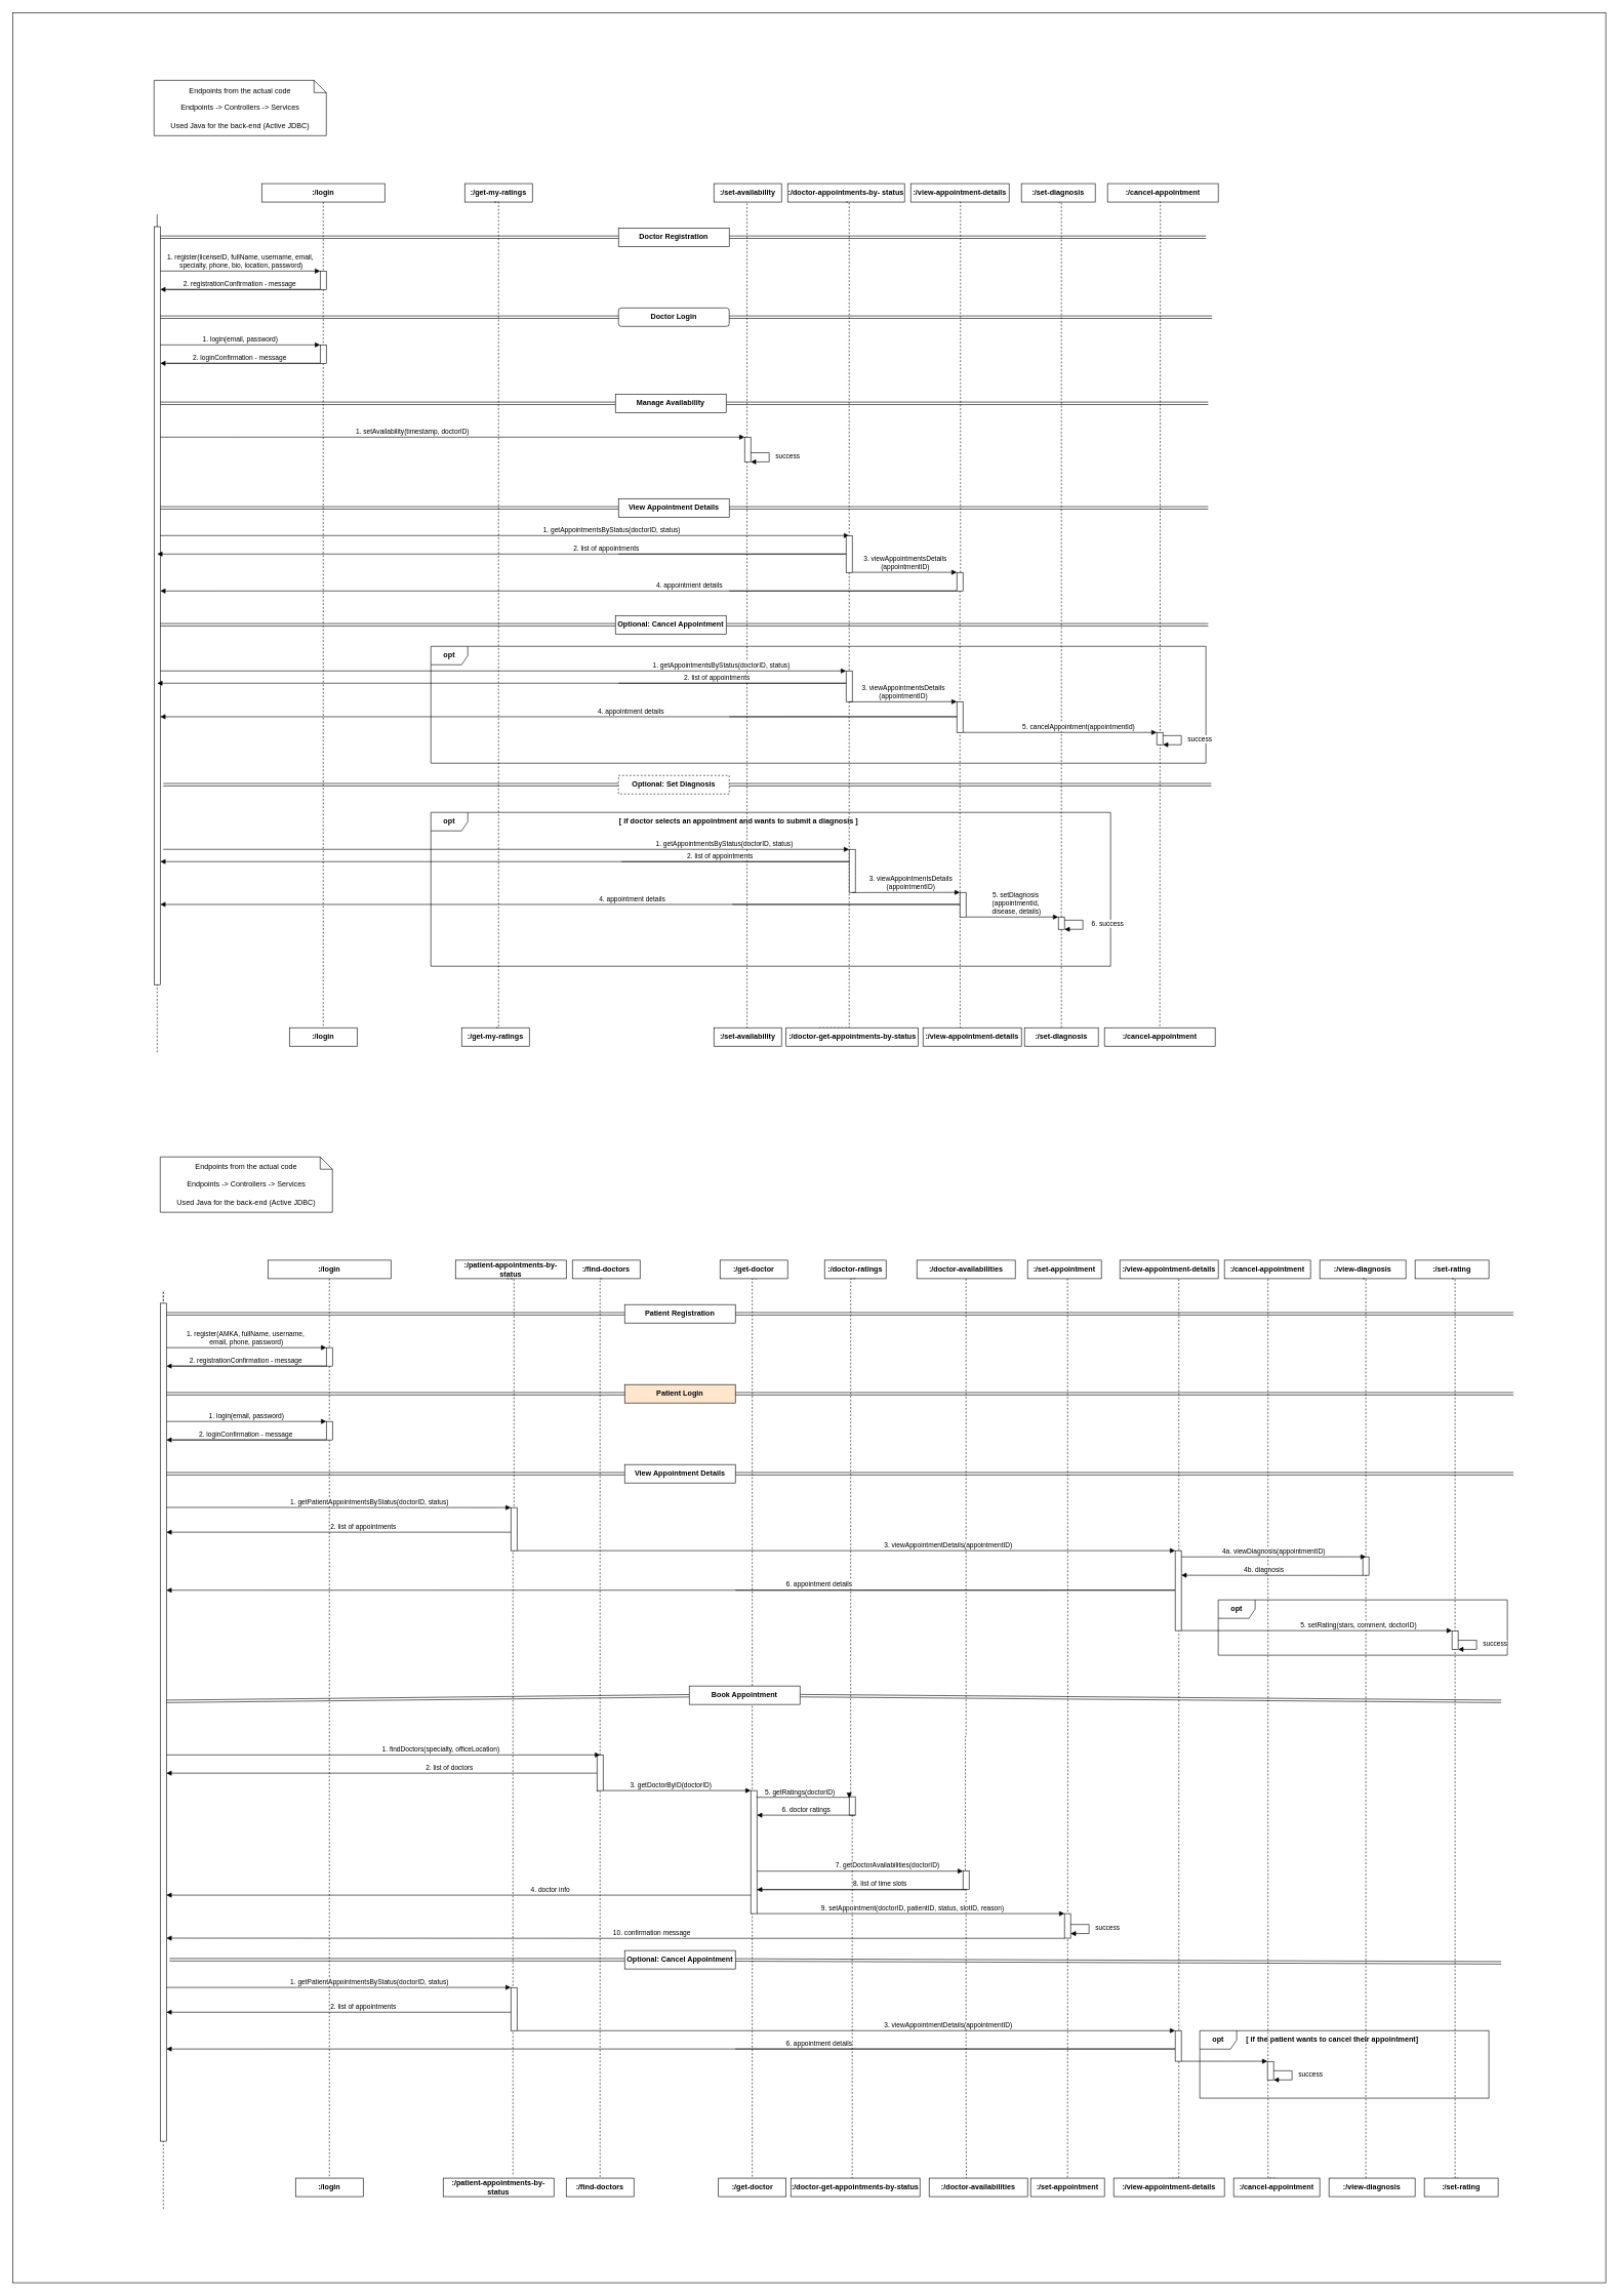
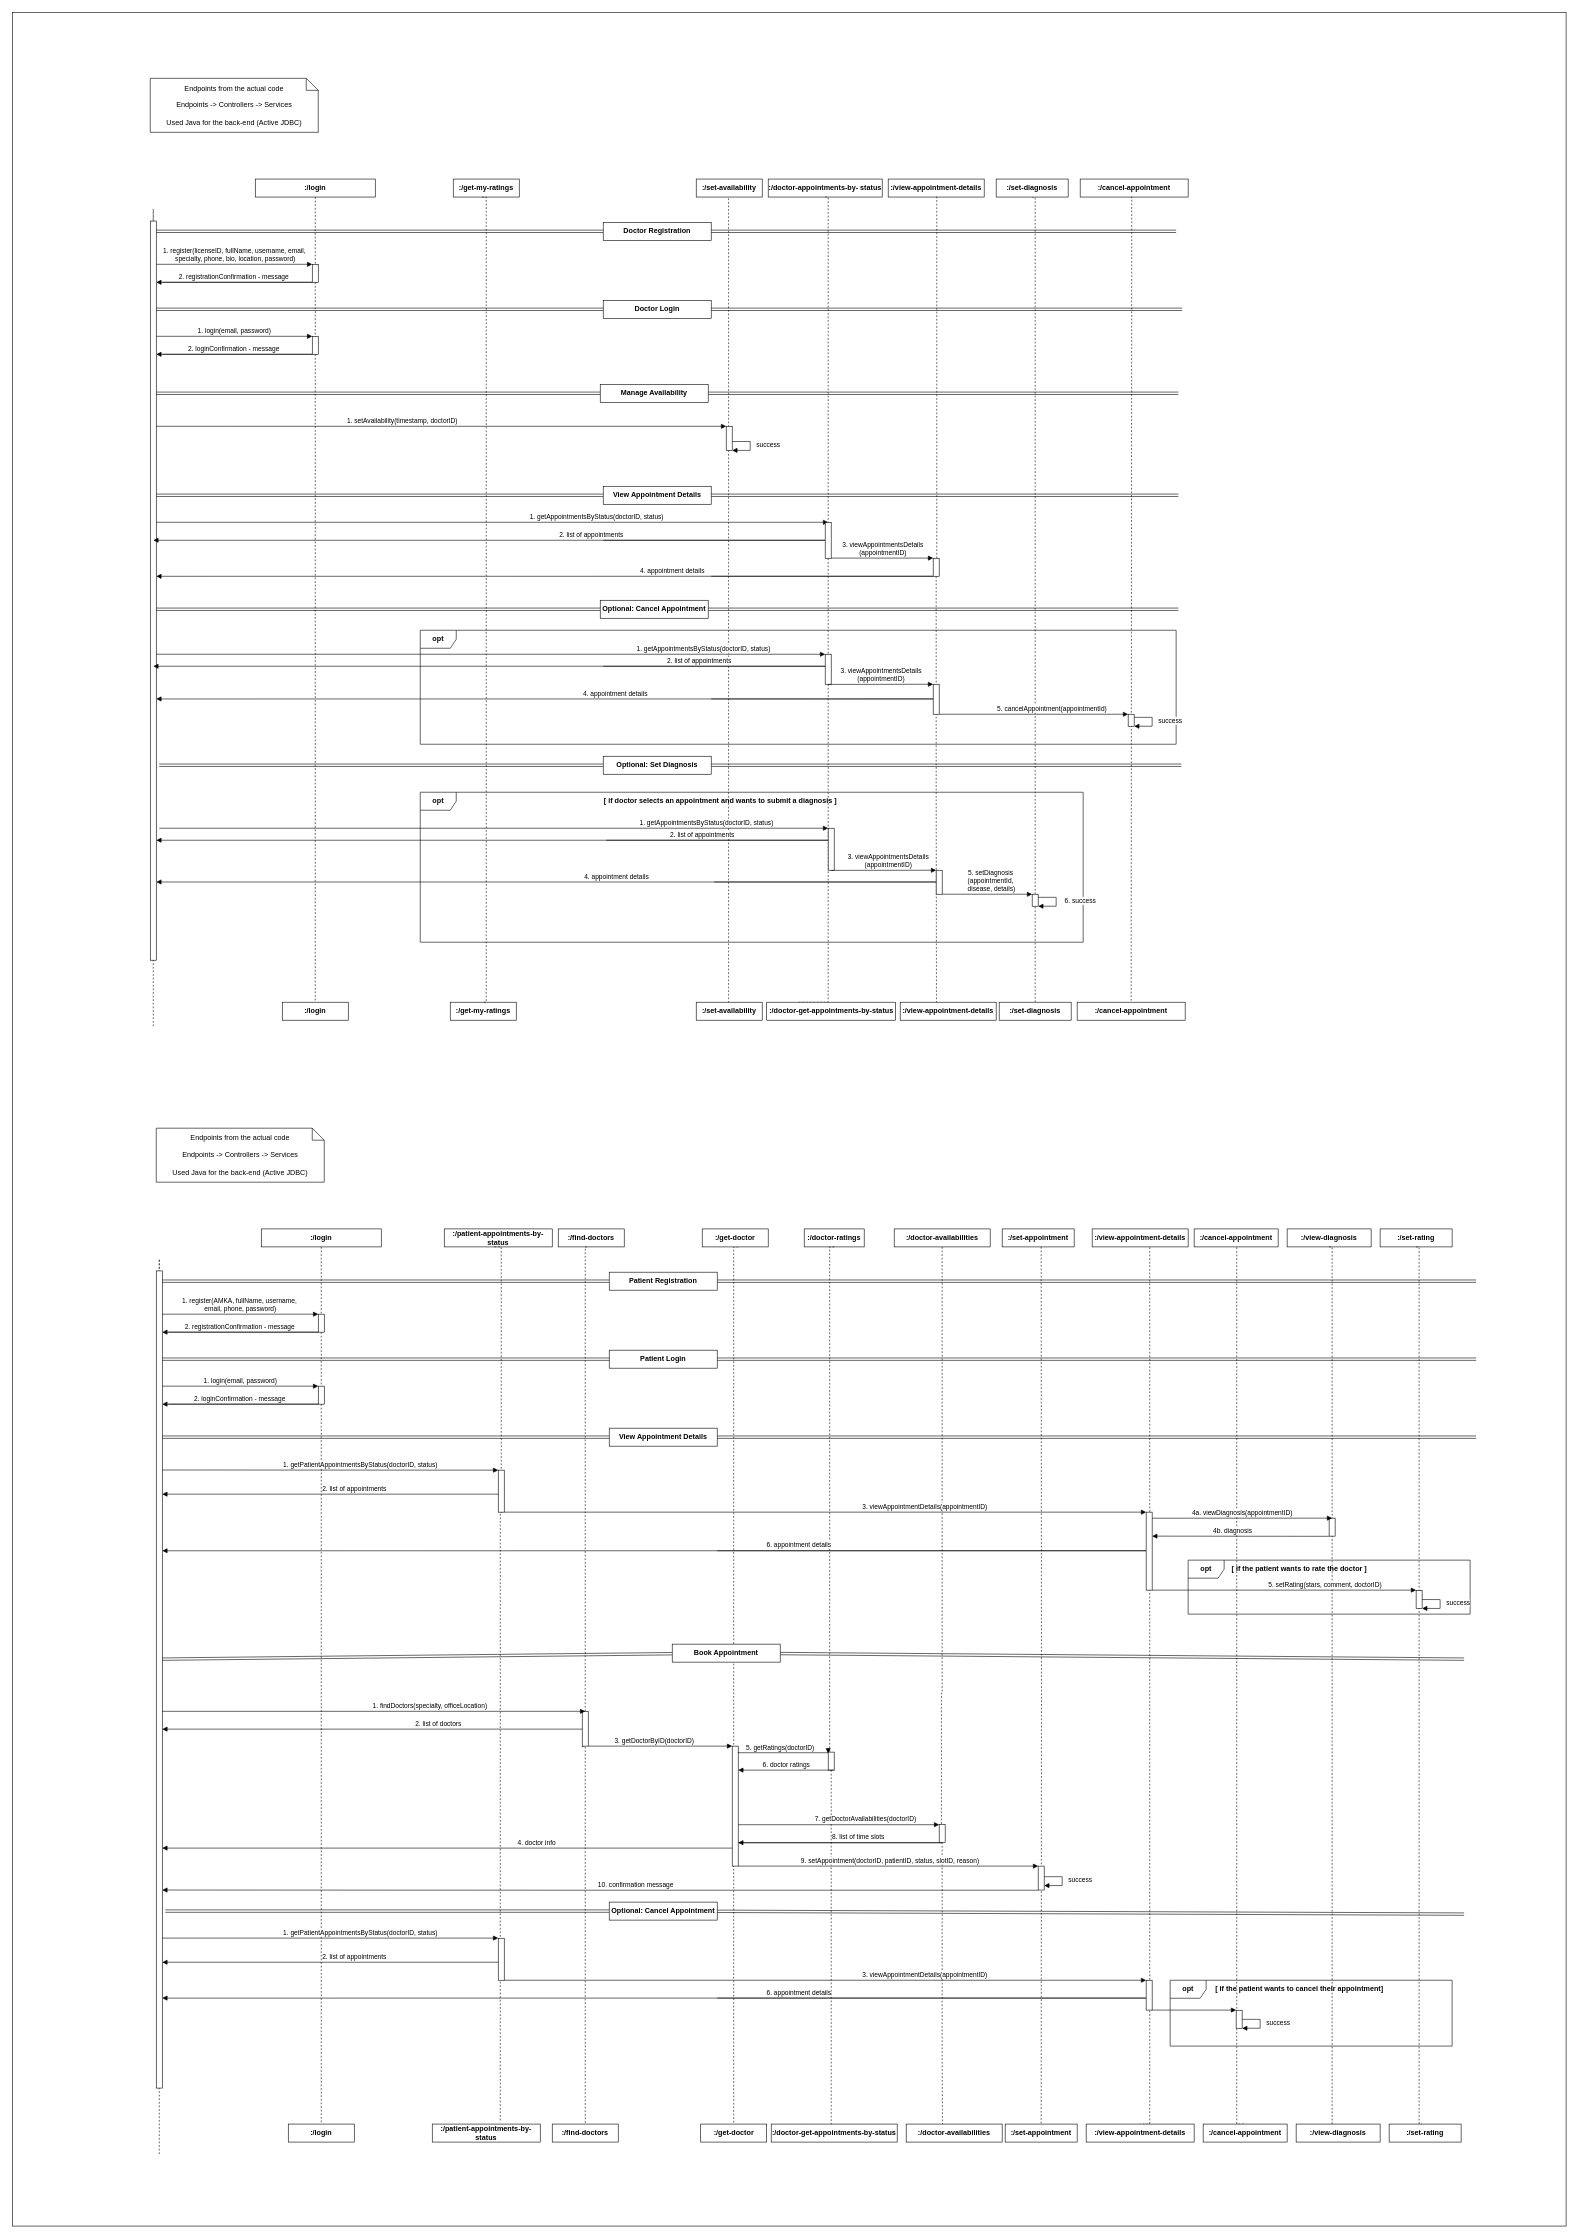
- <mxCell id="27" value="Doctor Login" style="html=1;whiteSpace=wrap;fontStyle=1;rounded=1;" vertex="1" parent="1"><mxGeometry x="1005" y="500" width="180" height="30" as="geometry" /></mxCell>
+ <mxCell id="27" value="Doctor Login" style="html=1;whiteSpace=wrap;fontStyle=1" vertex="1" parent="1"><mxGeometry x="1005" y="500" width="180" height="30" as="geometry" /></mxCell>
- <mxCell id="44" value="Optional: Set Diagnosis" style="html=1;whiteSpace=wrap;fontStyle=1;dashed=1;" vertex="1" parent="1"><mxGeometry x="1005" y="1260" width="180" height="30" as="geometry" /></mxCell>
+ <mxCell id="44" value="Optional: Set Diagnosis" style="html=1;whiteSpace=wrap;fontStyle=1" vertex="1" parent="1"><mxGeometry x="1005" y="1260" width="180" height="30" as="geometry" /></mxCell>
- <mxCell id="102" value="Patient Login" style="html=1;whiteSpace=wrap;fontStyle=1;fillColor=#ffe6cc;" vertex="1" parent="1"><mxGeometry x="1015" y="2250" width="180" height="30" as="geometry" /></mxCell>
+ <mxCell id="102" value="Patient Login" style="html=1;whiteSpace=wrap;fontStyle=1" vertex="1" parent="1"><mxGeometry x="1015" y="2250" width="180" height="30" as="geometry" /></mxCell>
+ <mxCell id="178" value="&lt;b&gt;[ if the patient wants to rate the doctor ]&lt;/b&gt;" style="text;html=1;align=center;verticalAlign=middle;resizable=0;points=[];autosize=1;strokeColor=none;fillColor=none;" vertex="1" parent="1"><mxGeometry x="2040" y="2600" width="250" height="30" as="geometry" /></mxCell>
